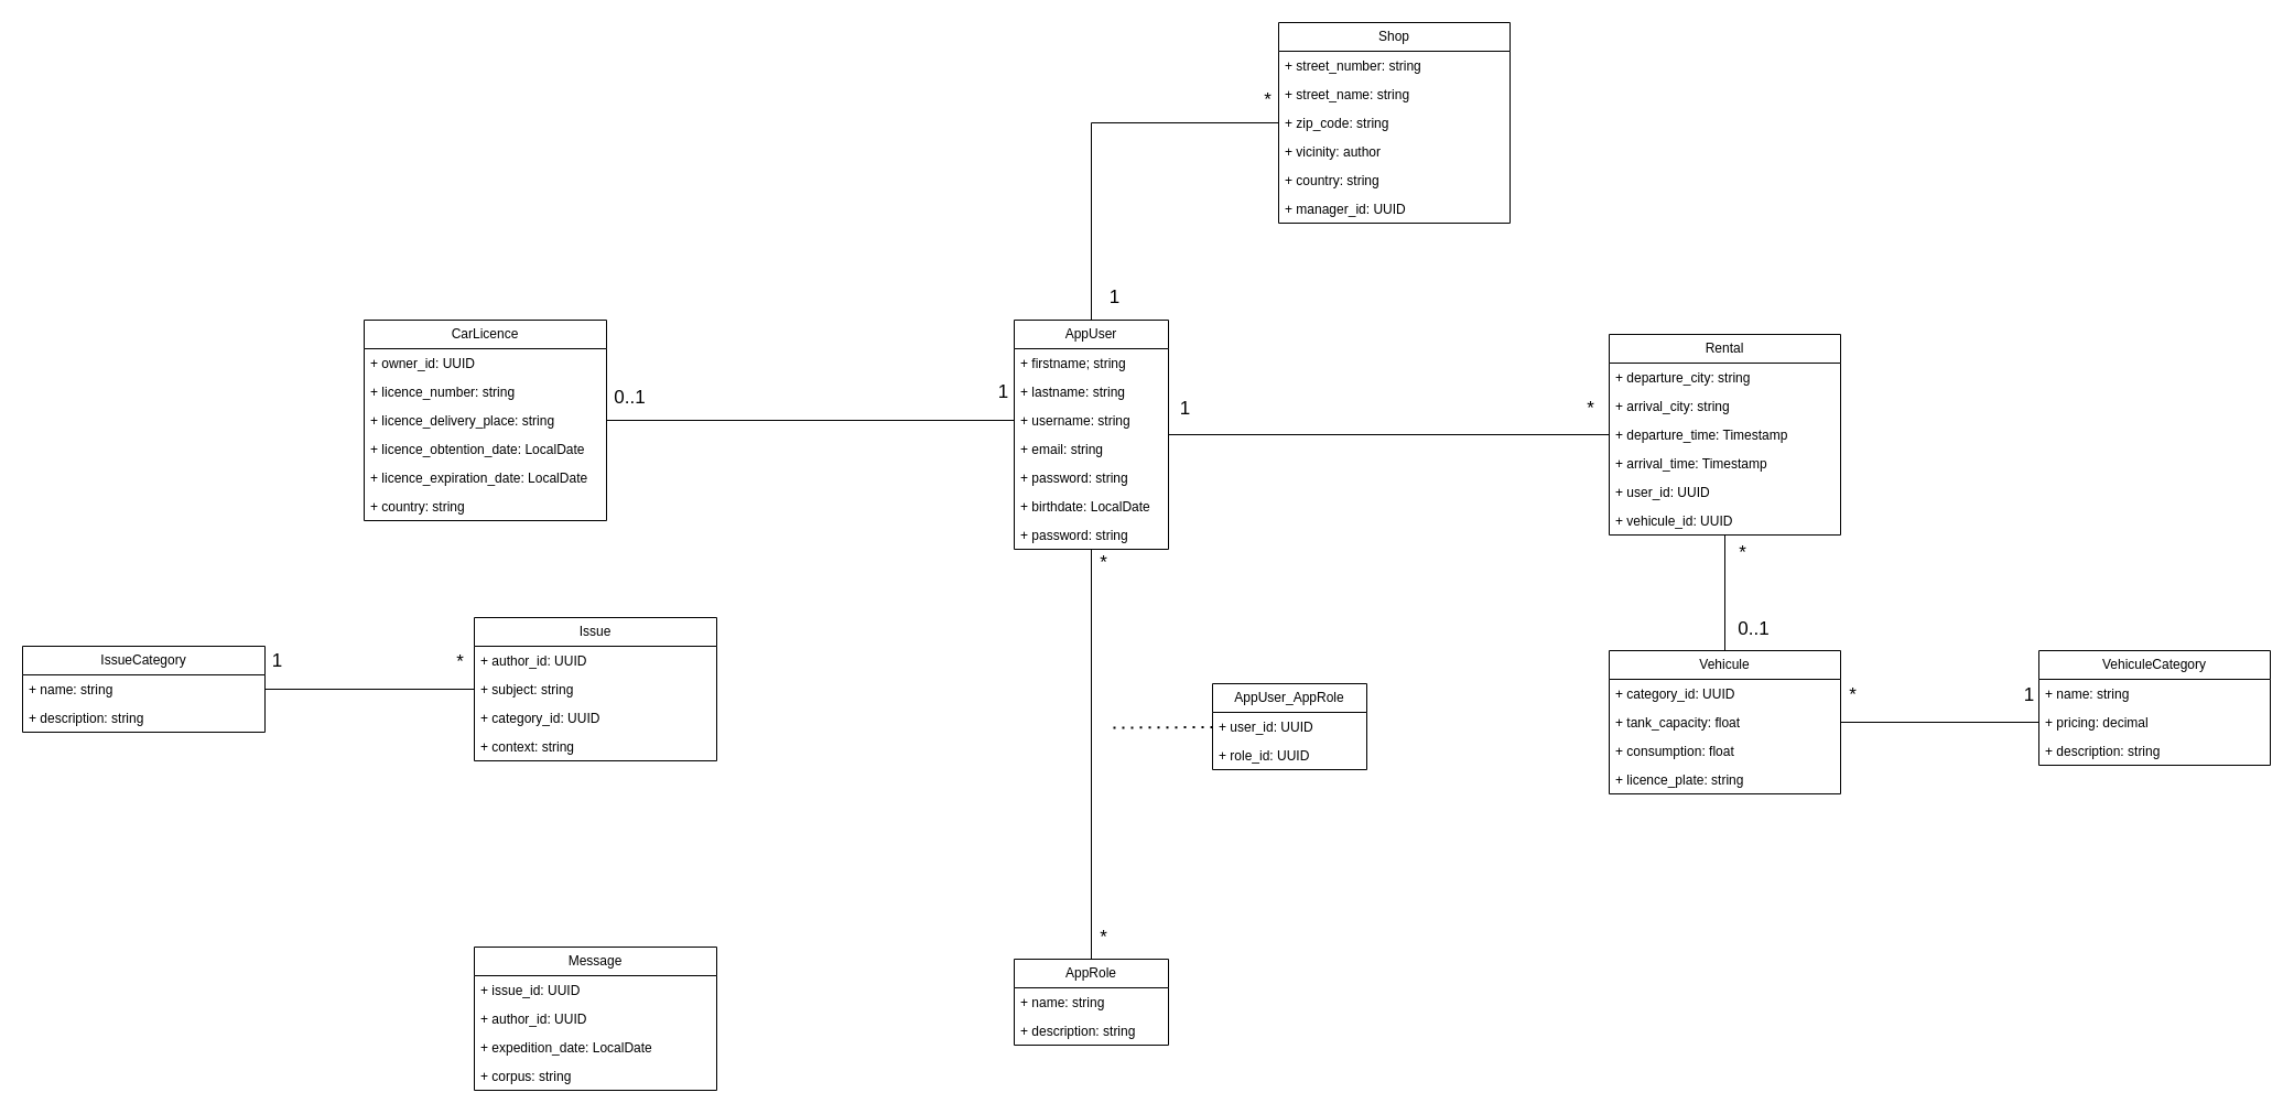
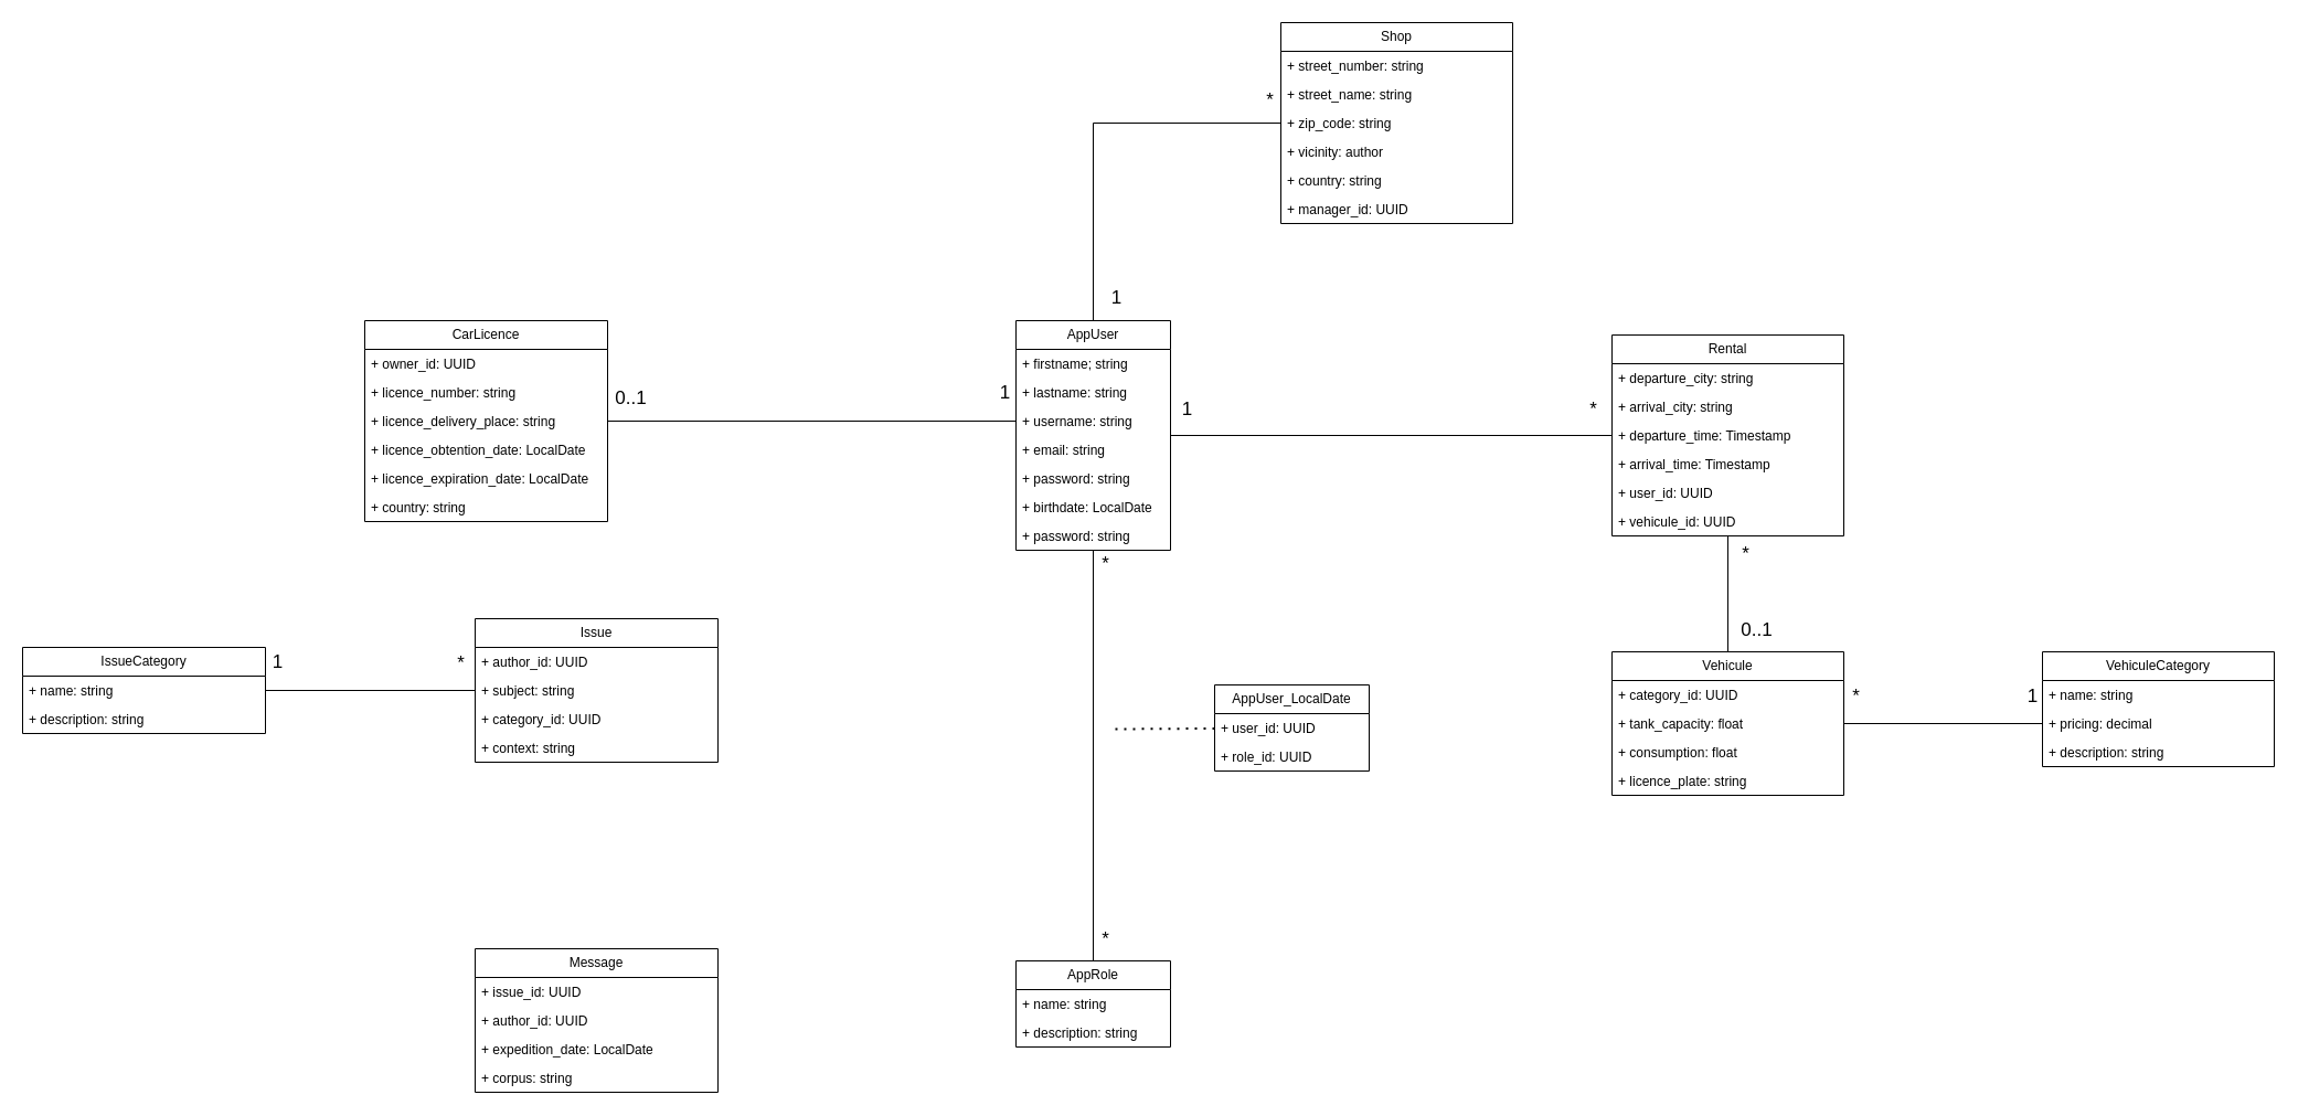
- <mxCell id="55" value="AppUser_AppRole" style="swimlane;fontStyle=0;childLayout=stackLayout;horizontal=1;startSize=26;fillColor=none;horizontalStack=0;resizeParent=1;resizeParentMax=0;resizeLast=0;collapsible=1;marginBottom=0;whiteSpace=wrap;html=1;" parent="1" vertex="1"><mxGeometry x="1100" y="620" width="140" height="78" as="geometry" /></mxCell>
+ <mxCell id="55" value="AppUser_LocalDate" style="swimlane;fontStyle=0;childLayout=stackLayout;horizontal=1;startSize=26;fillColor=none;horizontalStack=0;resizeParent=1;resizeParentMax=0;resizeLast=0;collapsible=1;marginBottom=0;whiteSpace=wrap;html=1;" parent="1" vertex="1"><mxGeometry x="1100" y="620" width="140" height="78" as="geometry" /></mxCell>
